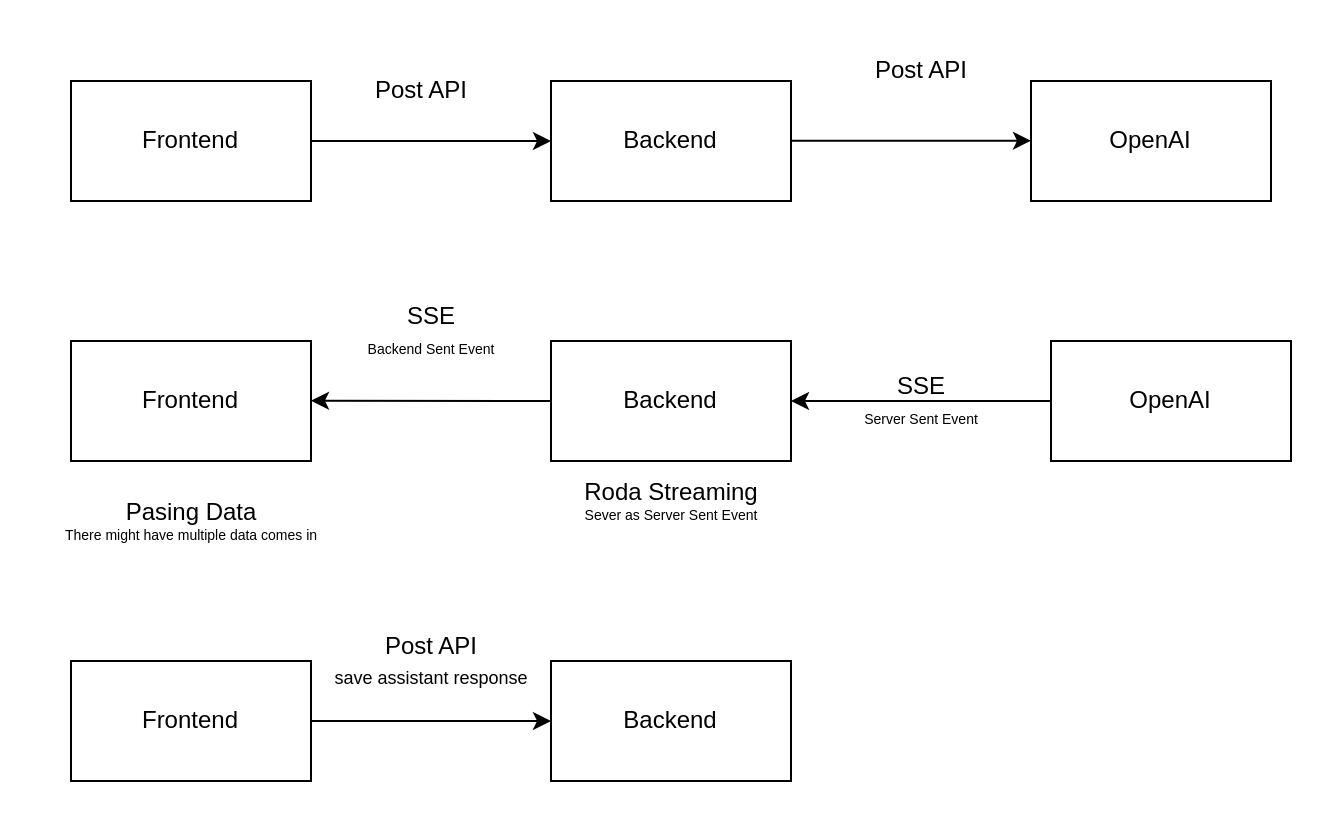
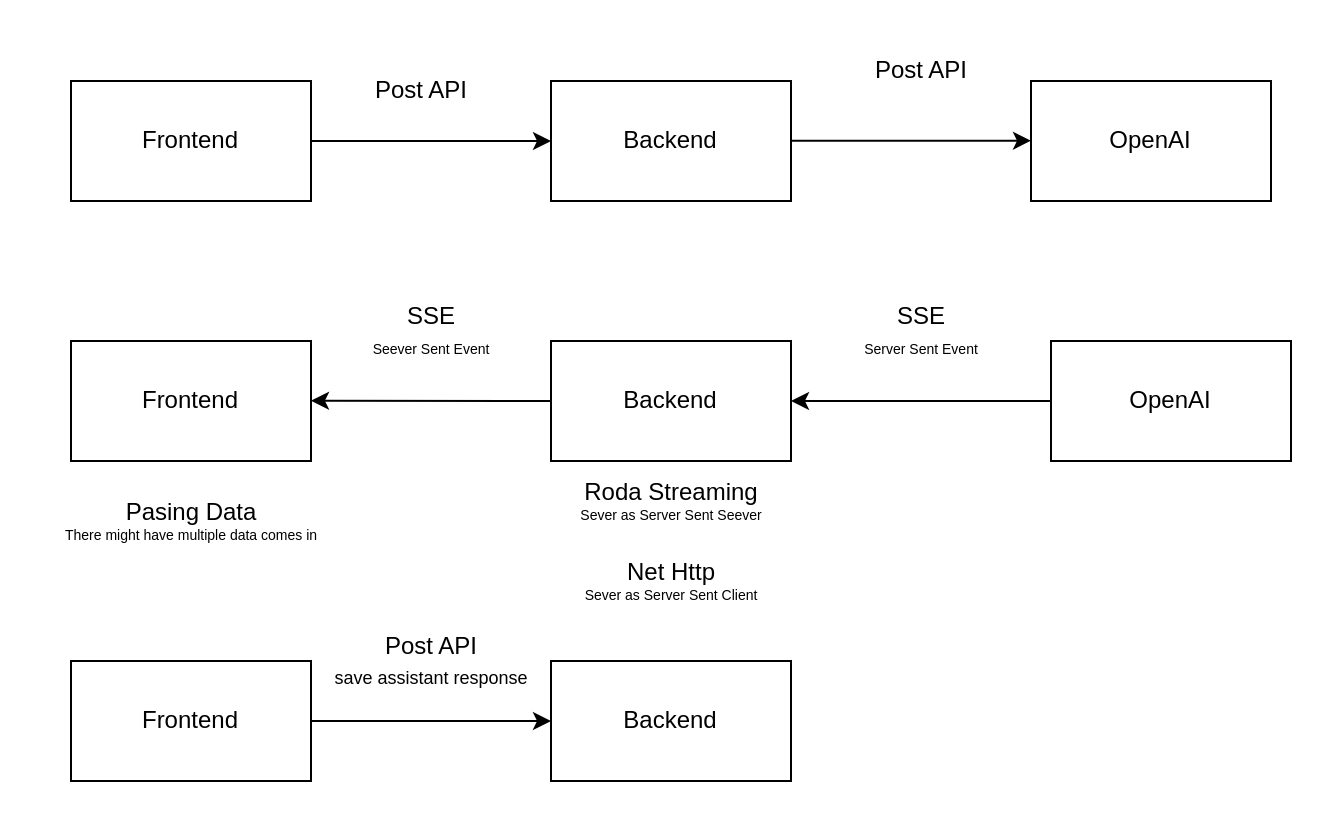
- <mxCell id="15" value="SSE&lt;br&gt;&lt;font style=&quot;font-size: 7px;&quot;&gt;Backend Sent Event&lt;/font&gt;" style="text;html=1;align=center;verticalAlign=middle;resizable=0;points=[];autosize=1;strokeColor=none;fillColor=none;" vertex="1" parent="1"><mxGeometry x="175" y="145" width="80" height="40" as="geometry" /></mxCell>
+ <mxCell id="15" value="SSE&lt;br&gt;&lt;font style=&quot;font-size: 7px;&quot;&gt;Seever Sent Event&lt;/font&gt;" style="text;html=1;align=center;verticalAlign=middle;resizable=0;points=[];autosize=1;strokeColor=none;fillColor=none;" vertex="1" parent="1"><mxGeometry x="175" y="145" width="80" height="40" as="geometry" /></mxCell>
- <mxCell id="12" value="SSE&lt;br&gt;&lt;font style=&quot;font-size: 7px;&quot;&gt;Server Sent Event&lt;/font&gt;" style="text;html=1;align=center;verticalAlign=middle;resizable=0;points=[];autosize=1;strokeColor=none;fillColor=none;" vertex="1" parent="1"><mxGeometry x="420" y="180" width="80" height="40" as="geometry" /></mxCell>
+ <mxCell id="12" value="SSE&lt;br&gt;&lt;font style=&quot;font-size: 7px;&quot;&gt;Server Sent Event&lt;/font&gt;" style="text;html=1;align=center;verticalAlign=middle;resizable=0;points=[];autosize=1;strokeColor=none;fillColor=none;" vertex="1" parent="1"><mxGeometry x="420" y="145" width="80" height="40" as="geometry" /></mxCell>
- <mxCell id="16" value="&lt;font style=&quot;font-size: 12px;&quot;&gt;Roda Streaming&lt;br&gt;&lt;/font&gt;Sever as Server Sent Event" style="text;html=1;align=center;verticalAlign=middle;resizable=0;points=[];autosize=1;strokeColor=none;fillColor=none;fontSize=7;" vertex="1" parent="1"><mxGeometry x="280" y="230" width="110" height="40" as="geometry" /></mxCell>
+ <mxCell id="16" value="&lt;font style=&quot;font-size: 12px;&quot;&gt;Roda Streaming&lt;br&gt;&lt;/font&gt;Sever as Server Sent Seever" style="text;html=1;align=center;verticalAlign=middle;resizable=0;points=[];autosize=1;strokeColor=none;fillColor=none;fontSize=7;" vertex="1" parent="1"><mxGeometry x="280" y="230" width="110" height="40" as="geometry" /></mxCell>
+ <mxCell id="17" value="&lt;font style=&quot;font-size: 12px;&quot;&gt;Net Http&lt;br&gt;&lt;/font&gt;Sever as Server Sent Client" style="text;html=1;align=center;verticalAlign=middle;resizable=0;points=[];autosize=1;strokeColor=none;fillColor=none;fontSize=7;" vertex="1" parent="1"><mxGeometry x="280" y="270" width="110" height="40" as="geometry" /></mxCell>
